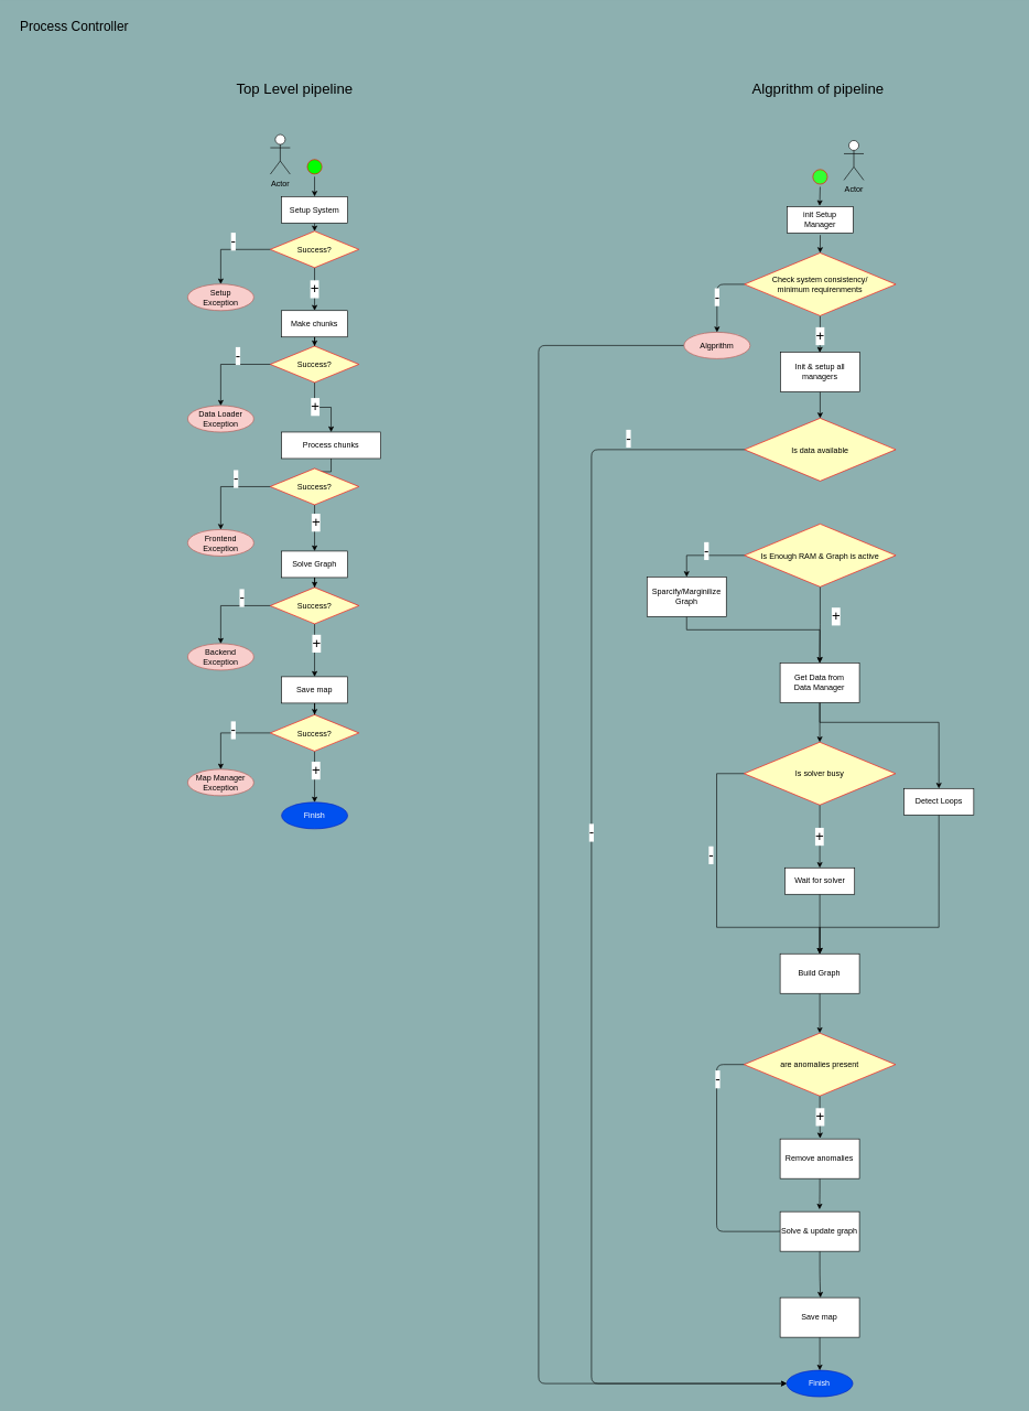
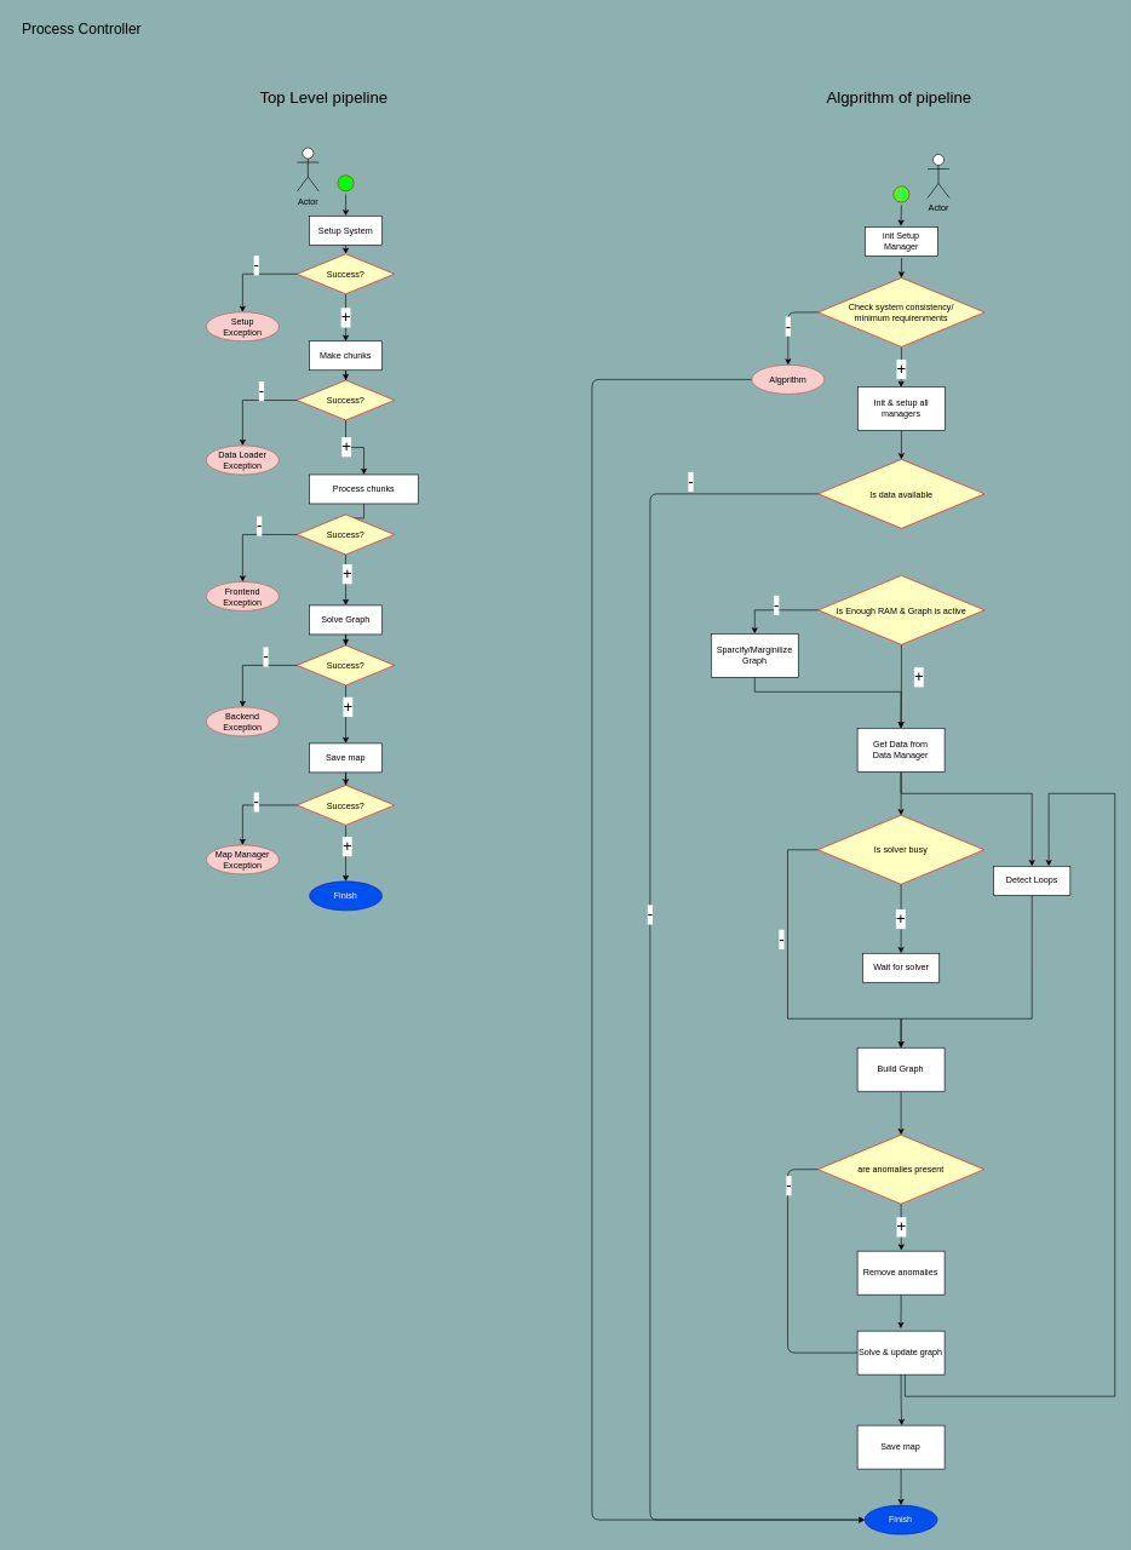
- <mxCell id="74" style="edgeStyle=orthogonalEdgeStyle;rounded=0;orthogonalLoop=1;jettySize=auto;html=1;exitX=0.5;exitY=1;exitDx=0;exitDy=0;entryX=0.5;entryY=0;entryDx=0;entryDy=0;" edge="1" parent="1" source="75" target="65"><mxGeometry relative="1" as="geometry" /></mxCell>
+ <mxCell id="83" style="edgeStyle=orthogonalEdgeStyle;orthogonalLoop=1;jettySize=auto;html=1;rounded=0;entryX=0.72;entryY=0;entryDx=0;entryDy=0;entryPerimeter=0;" edge="1" parent="1" source="84" target="88"><mxGeometry relative="1" as="geometry"><mxPoint x="1443.47" y="1242" as="targetPoint" /><Array as="points"><mxPoint x="1245" y="1922" /><mxPoint x="1534" y="1922" /><mxPoint x="1534" y="1092" /><mxPoint x="1443" y="1092" /></Array></mxGeometry></mxCell>
